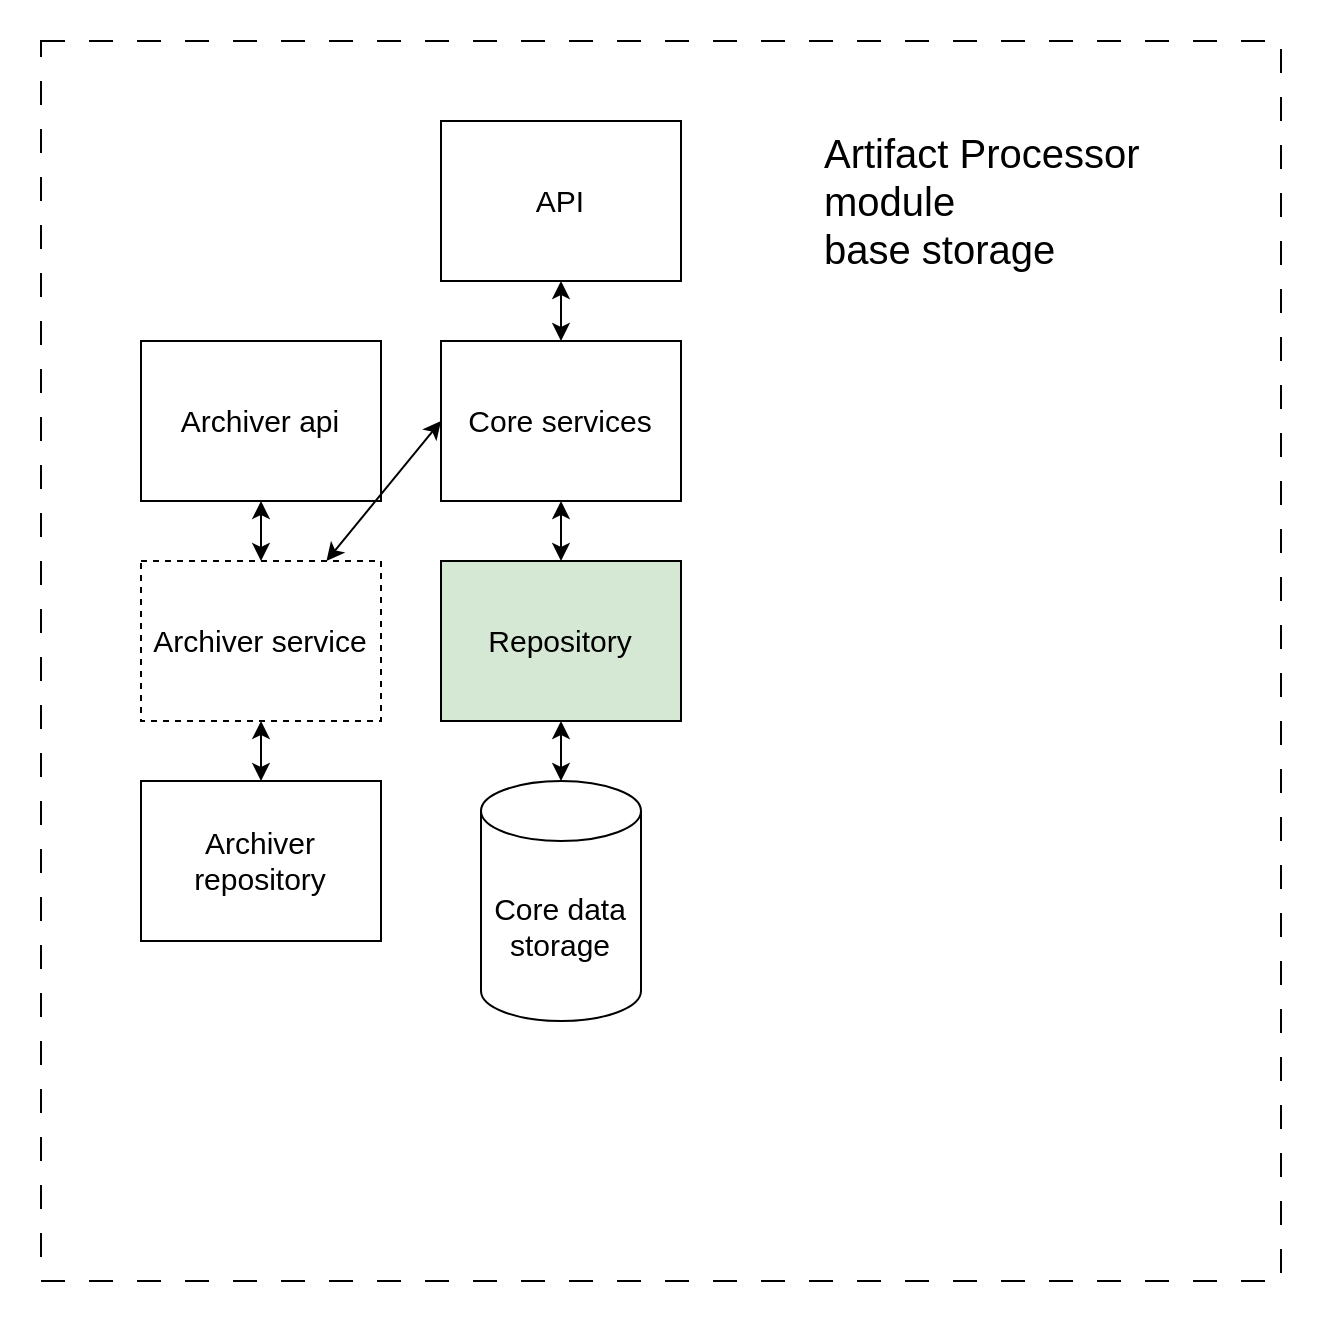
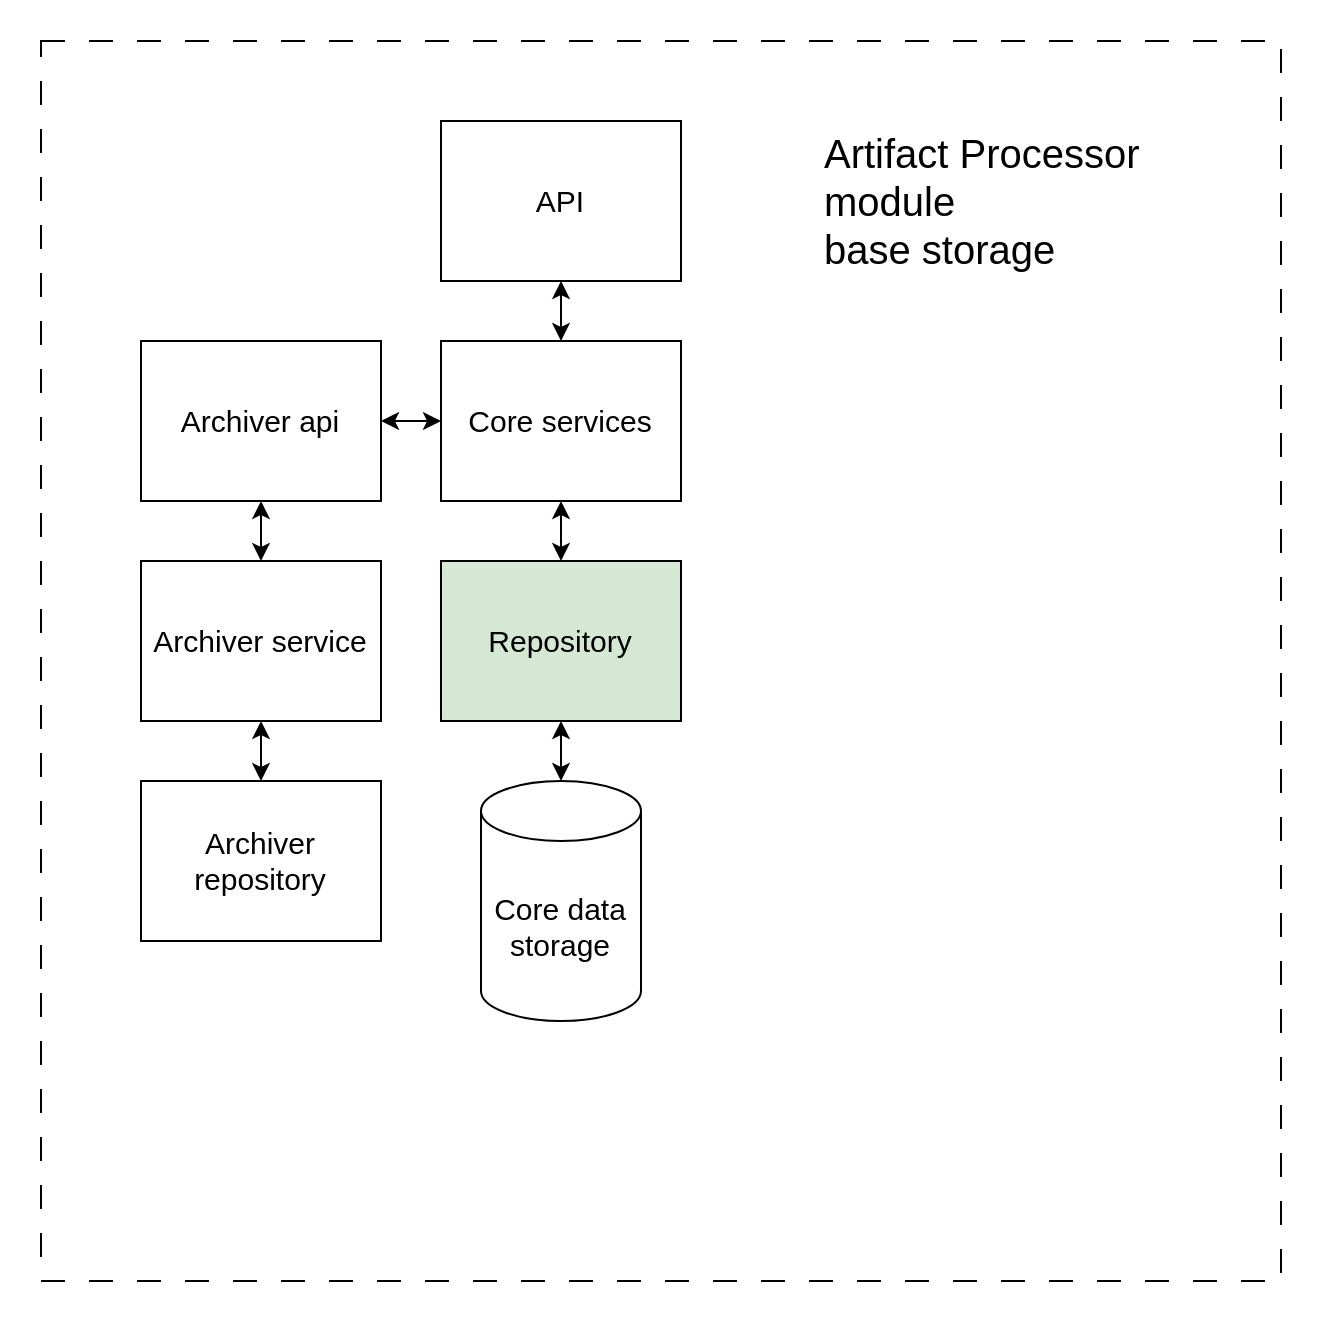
- <mxCell id="9" value="" style="endArrow=classic;startArrow=classic;html=1;rounded=0;exitX=0;exitY=0.5;exitDx=0;exitDy=0;" edge="1" parent="1" source="4" target="12"><mxGeometry width="50" height="50" relative="1" as="geometry"><mxPoint x="290" y="180" as="sourcePoint" /><mxPoint x="290" y="150" as="targetPoint" /></mxGeometry></mxCell>
+ <mxCell id="9" value="" style="endArrow=classic;startArrow=classic;html=1;rounded=0;entryX=1;entryY=0.5;entryDx=0;entryDy=0;exitX=0;exitY=0.5;exitDx=0;exitDy=0;" edge="1" parent="1" source="4" target="5"><mxGeometry width="50" height="50" relative="1" as="geometry"><mxPoint x="290" y="180" as="sourcePoint" /><mxPoint x="290" y="150" as="targetPoint" /></mxGeometry></mxCell>
- <mxCell id="12" value="&lt;font style=&quot;font-size: 15px;&quot;&gt;Archiver service&lt;/font&gt;" style="rounded=0;whiteSpace=wrap;html=1;dashed=1;" vertex="1" parent="1"><mxGeometry x="70" y="280" width="120" height="80" as="geometry" /></mxCell>
+ <mxCell id="12" value="&lt;font style=&quot;font-size: 15px;&quot;&gt;Archiver service&lt;/font&gt;" style="rounded=0;whiteSpace=wrap;html=1;" vertex="1" parent="1"><mxGeometry x="70" y="280" width="120" height="80" as="geometry" /></mxCell>
